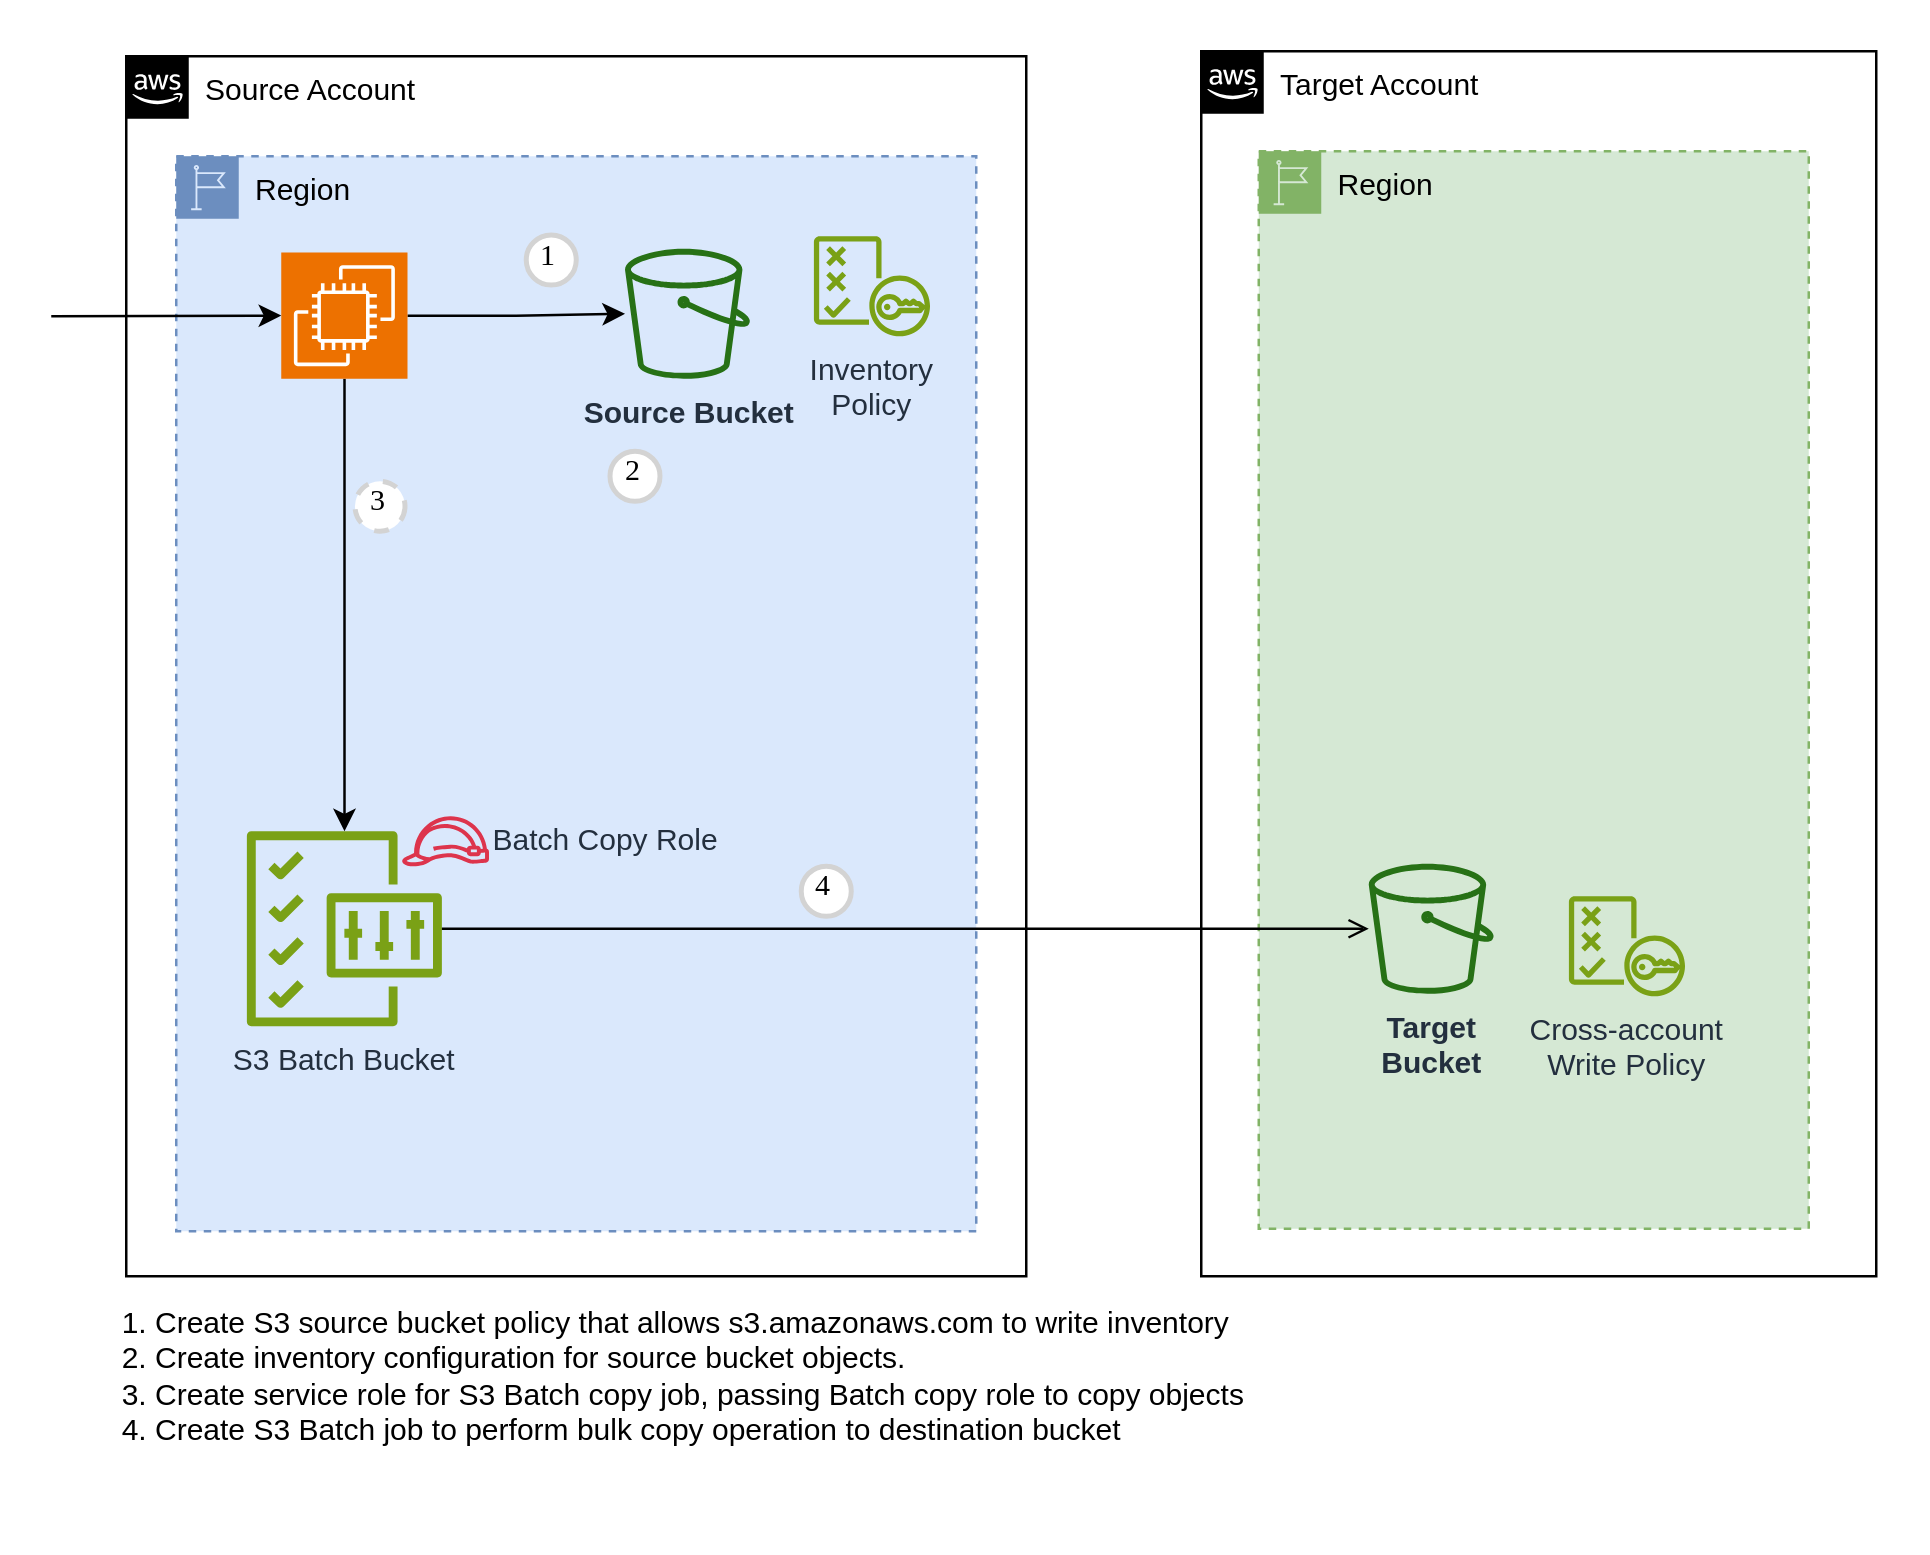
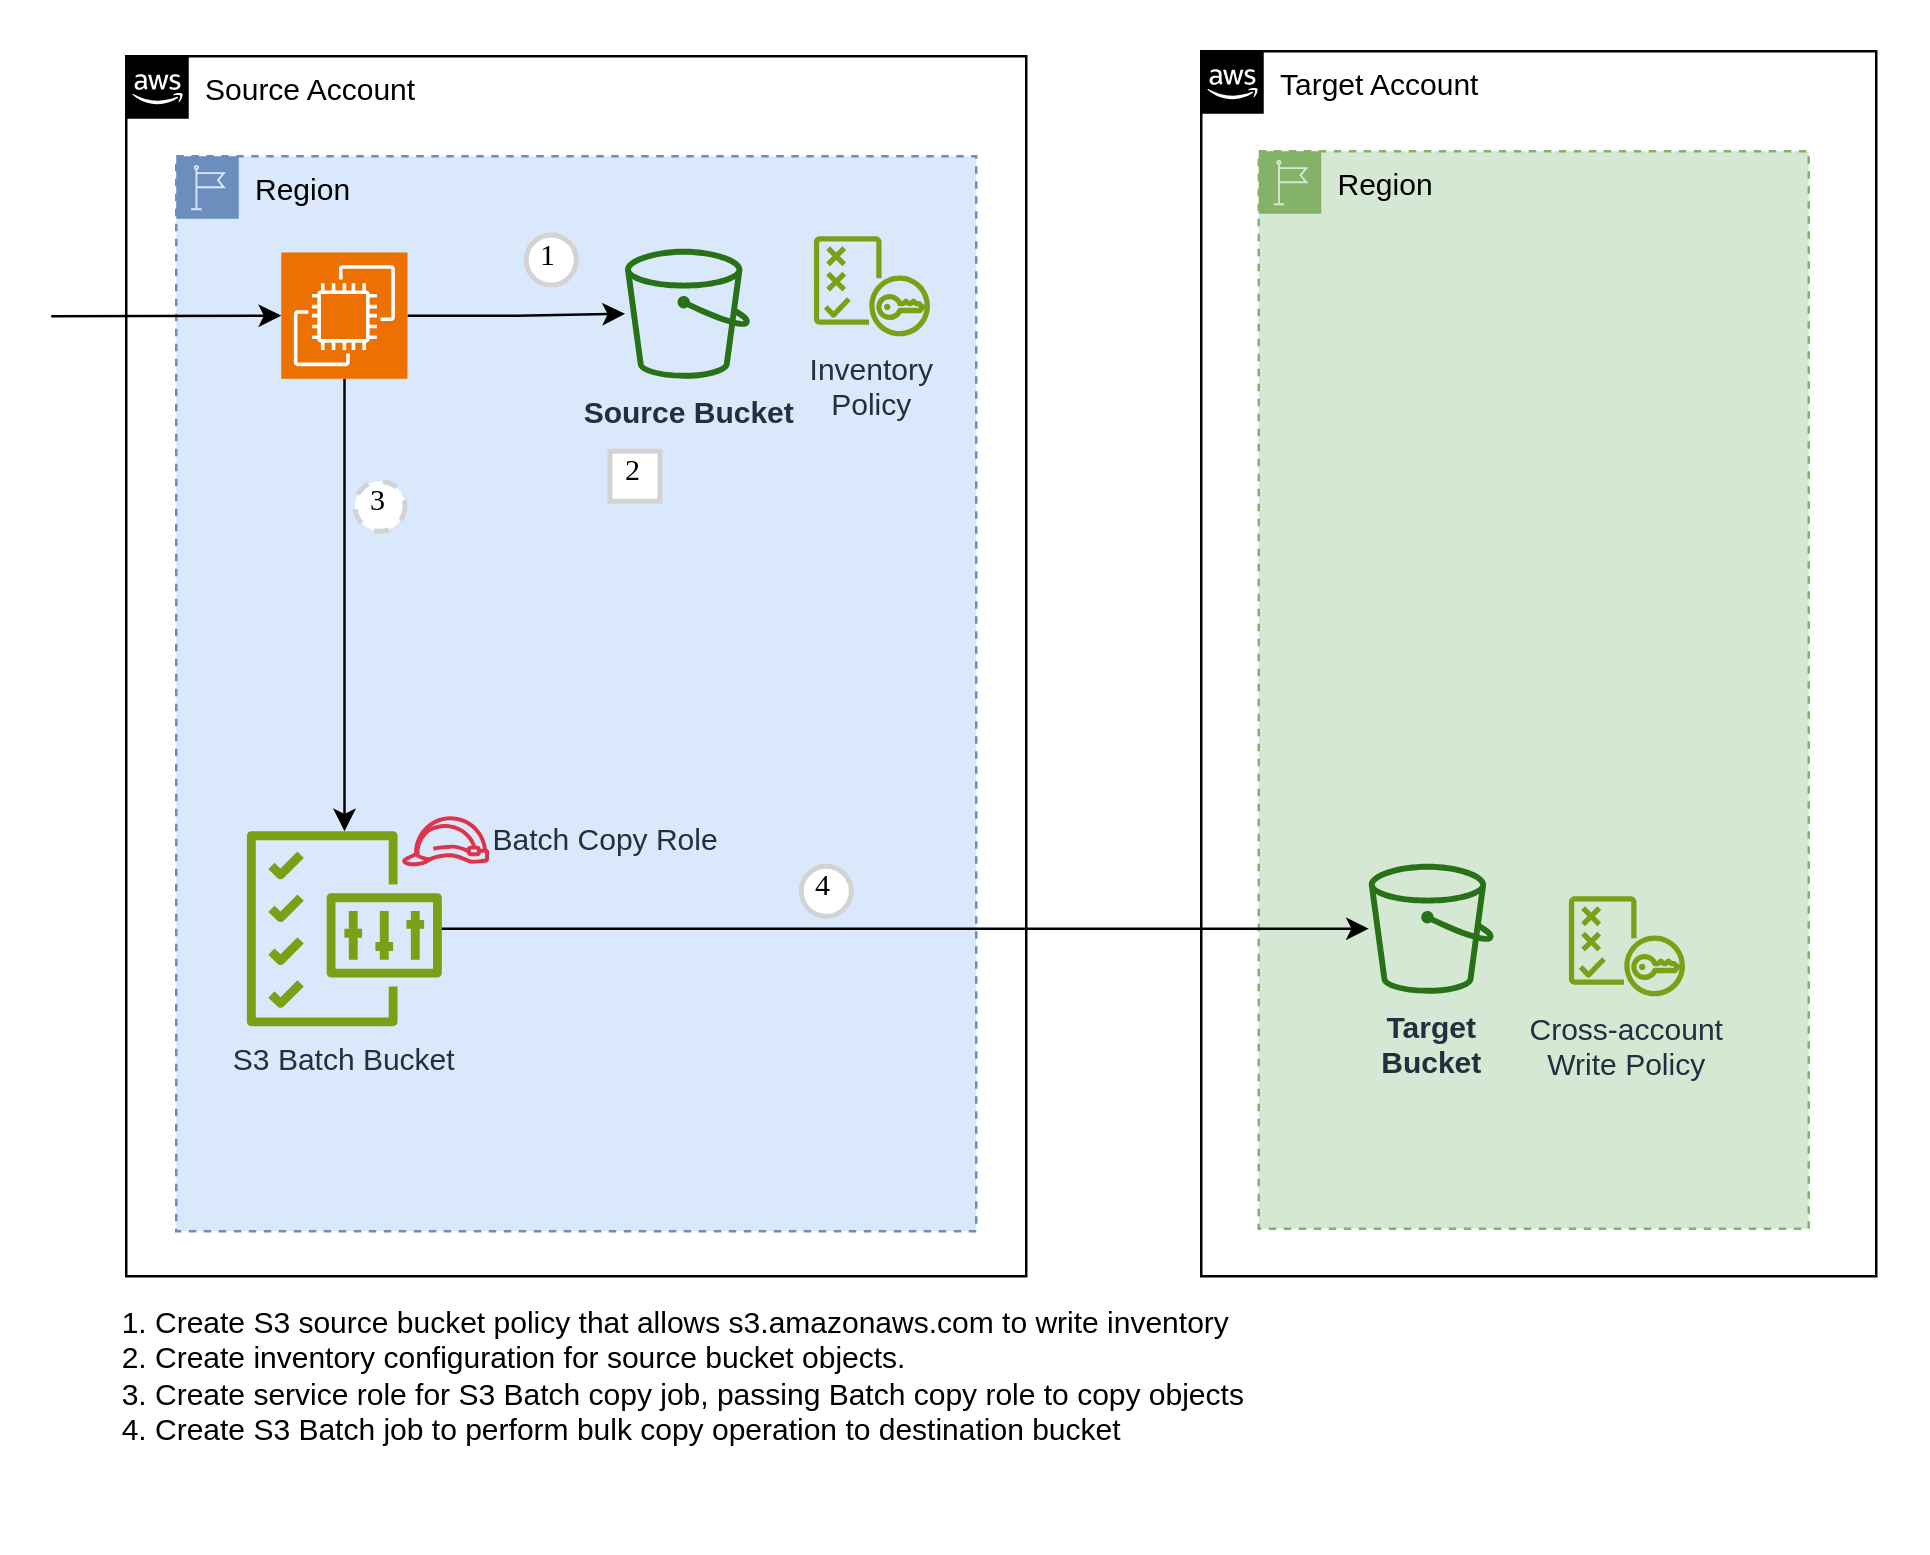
- <mxCell id="12" value="2" style="ellipse;whiteSpace=wrap;html=1;aspect=fixed;strokeWidth=2;fontFamily=Tahoma;spacingBottom=4;spacingRight=2;strokeColor=#d3d3d3;" parent="6" vertex="1"><mxGeometry x="193.5" y="158" width="20" height="20" as="geometry" /></mxCell>
+ <mxCell id="12" value="2" style="whiteSpace=wrap;html=1;aspect=fixed;strokeWidth=2;fontFamily=Tahoma;spacingBottom=4;spacingRight=2;strokeColor=#d3d3d3;rounded=0;" parent="6" vertex="1"><mxGeometry x="193.5" y="158" width="20" height="20" as="geometry" /></mxCell>
- <mxCell id="20" style="edgeStyle=orthogonalEdgeStyle;rounded=0;orthogonalLoop=1;jettySize=auto;html=1;endArrow=open;" edge="1" parent="1" source="9" target="5"><mxGeometry relative="1" as="geometry"><mxPoint x="527.004" y="401" as="targetPoint" /></mxGeometry></mxCell>
+ <mxCell id="20" style="edgeStyle=orthogonalEdgeStyle;rounded=0;orthogonalLoop=1;jettySize=auto;html=1;" edge="1" parent="1" source="9" target="5"><mxGeometry relative="1" as="geometry"><mxPoint x="527.004" y="401" as="targetPoint" /></mxGeometry></mxCell>
